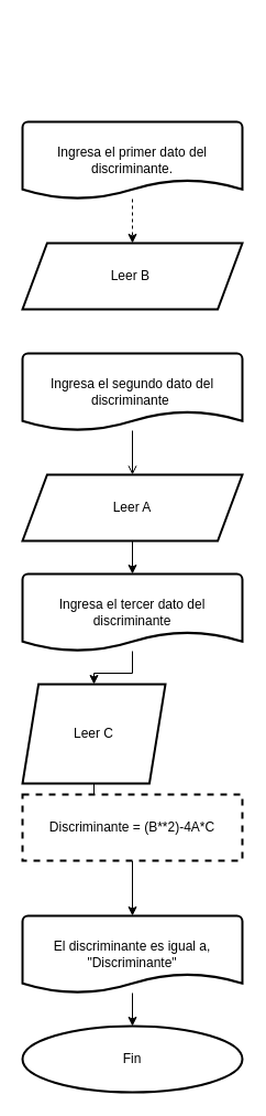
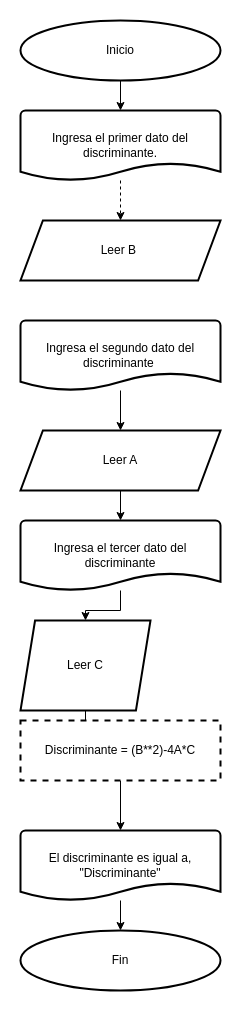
+ <mxCell id="3" value="Inicio" style="strokeWidth=2;html=1;shape=mxgraph.flowchart.start_1;whiteSpace=wrap;" vertex="1" parent="1"><mxGeometry x="20" y="20" width="200" height="60" as="geometry" /></mxCell>
+ <mxCell id="2" value="" style="edgeStyle=orthogonalEdgeStyle;rounded=0;orthogonalLoop=1;jettySize=auto;html=1;" edge="1" parent="1" source="3" target="5"><mxGeometry relative="1" as="geometry" /></mxCell>
- <mxCell id="7" value="" style="edgeStyle=orthogonalEdgeStyle;rounded=0;orthogonalLoop=1;jettySize=auto;html=1;endArrow=open;" edge="1" parent="1" source="8" target="10"><mxGeometry relative="1" as="geometry" /></mxCell>
+ <mxCell id="7" value="" style="edgeStyle=orthogonalEdgeStyle;rounded=0;orthogonalLoop=1;jettySize=auto;html=1;" edge="1" parent="1" source="8" target="10"><mxGeometry relative="1" as="geometry" /></mxCell>
